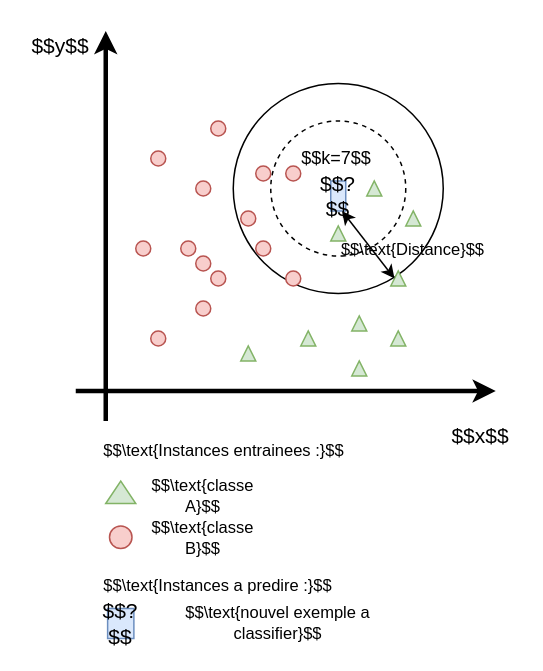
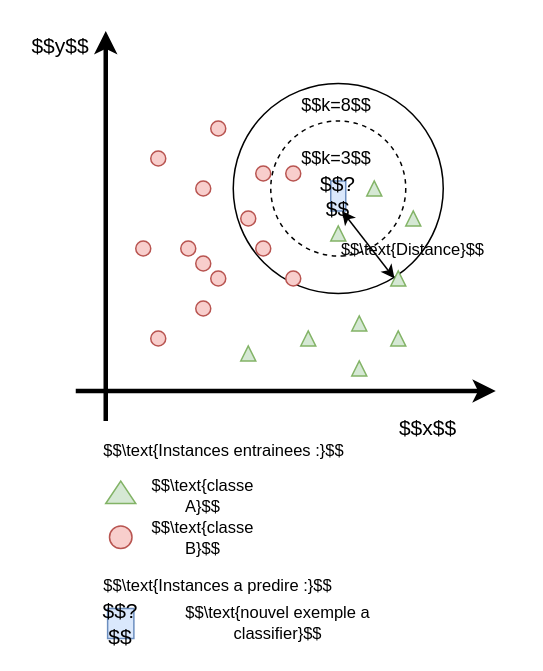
+ <mxCell id="41" value="$$k=8$$" style="text;html=1;strokeColor=none;fillColor=none;align=center;verticalAlign=middle;whiteSpace=wrap;rounded=0;dashed=1;fontSize=12;" vertex="1" parent="1"><mxGeometry x="204" y="60" width="40" height="20" as="geometry" /></mxCell>
- <mxCell id="40" value="$$k=7$$" style="text;html=1;strokeColor=none;fillColor=none;align=center;verticalAlign=middle;whiteSpace=wrap;rounded=0;dashed=1;fontSize=12;" vertex="1" parent="1"><mxGeometry x="204" y="95" width="40" height="20" as="geometry" /></mxCell>
+ <mxCell id="40" value="$$k=3$$" style="text;html=1;strokeColor=none;fillColor=none;align=center;verticalAlign=middle;whiteSpace=wrap;rounded=0;dashed=1;fontSize=12;" vertex="1" parent="1"><mxGeometry x="204" y="95" width="40" height="20" as="geometry" /></mxCell>
- <mxCell id="15" value="$$x$$" style="text;html=1;strokeColor=none;fillColor=none;align=center;verticalAlign=middle;whiteSpace=wrap;rounded=0;fontSize=14;" vertex="1" parent="1"><mxGeometry x="300" y="280" width="40" height="20" as="geometry" /></mxCell>
+ <mxCell id="15" value="$$x$$" style="text;html=1;strokeColor=none;fillColor=none;align=center;verticalAlign=middle;whiteSpace=wrap;rounded=0;fontSize=14;" vertex="1" parent="1"><mxGeometry x="265" y="275" width="40" height="20" as="geometry" /></mxCell>
